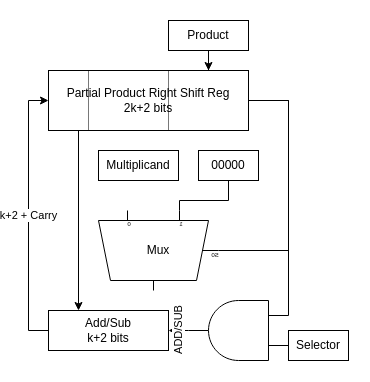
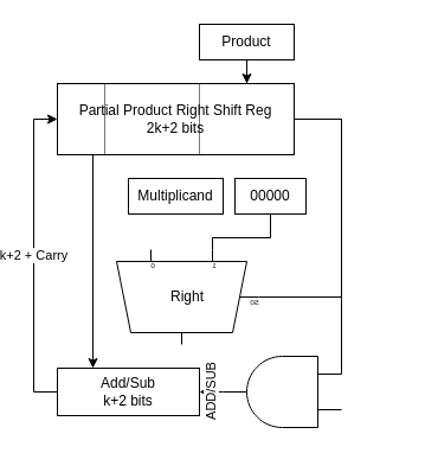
- <mxCell id="7" value="Multiplicand" style="rounded=0;whiteSpace=wrap;html=1;" vertex="1" parent="1"><mxGeometry x="90" y="150" width="80" height="30" as="geometry" /></mxCell>
+ <mxCell id="7" value="Multiplicand" style="rounded=0;whiteSpace=wrap;html=1;" vertex="1" parent="1"><mxGeometry x="100" y="150" width="80" height="30" as="geometry" /></mxCell>
- <mxCell id="15" value="Mux" style="shadow=0;dashed=0;align=center;html=1;strokeWidth=1;shape=mxgraph.electrical.abstract.mux2;whiteSpace=wrap;direction=south;flipH=1;" vertex="1" parent="1"><mxGeometry x="90" y="210" width="120" height="80" as="geometry" /></mxCell>
+ <mxCell id="15" value="Right" style="shadow=0;dashed=0;align=center;html=1;strokeWidth=1;shape=mxgraph.electrical.abstract.mux2;whiteSpace=wrap;direction=south;flipH=1;" vertex="1" parent="1"><mxGeometry x="90" y="210" width="120" height="80" as="geometry" /></mxCell>
- <mxCell id="19" value="Selector" style="rounded=0;whiteSpace=wrap;html=1;" vertex="1" parent="1"><mxGeometry x="280" y="330" width="60" height="30" as="geometry" /></mxCell>
